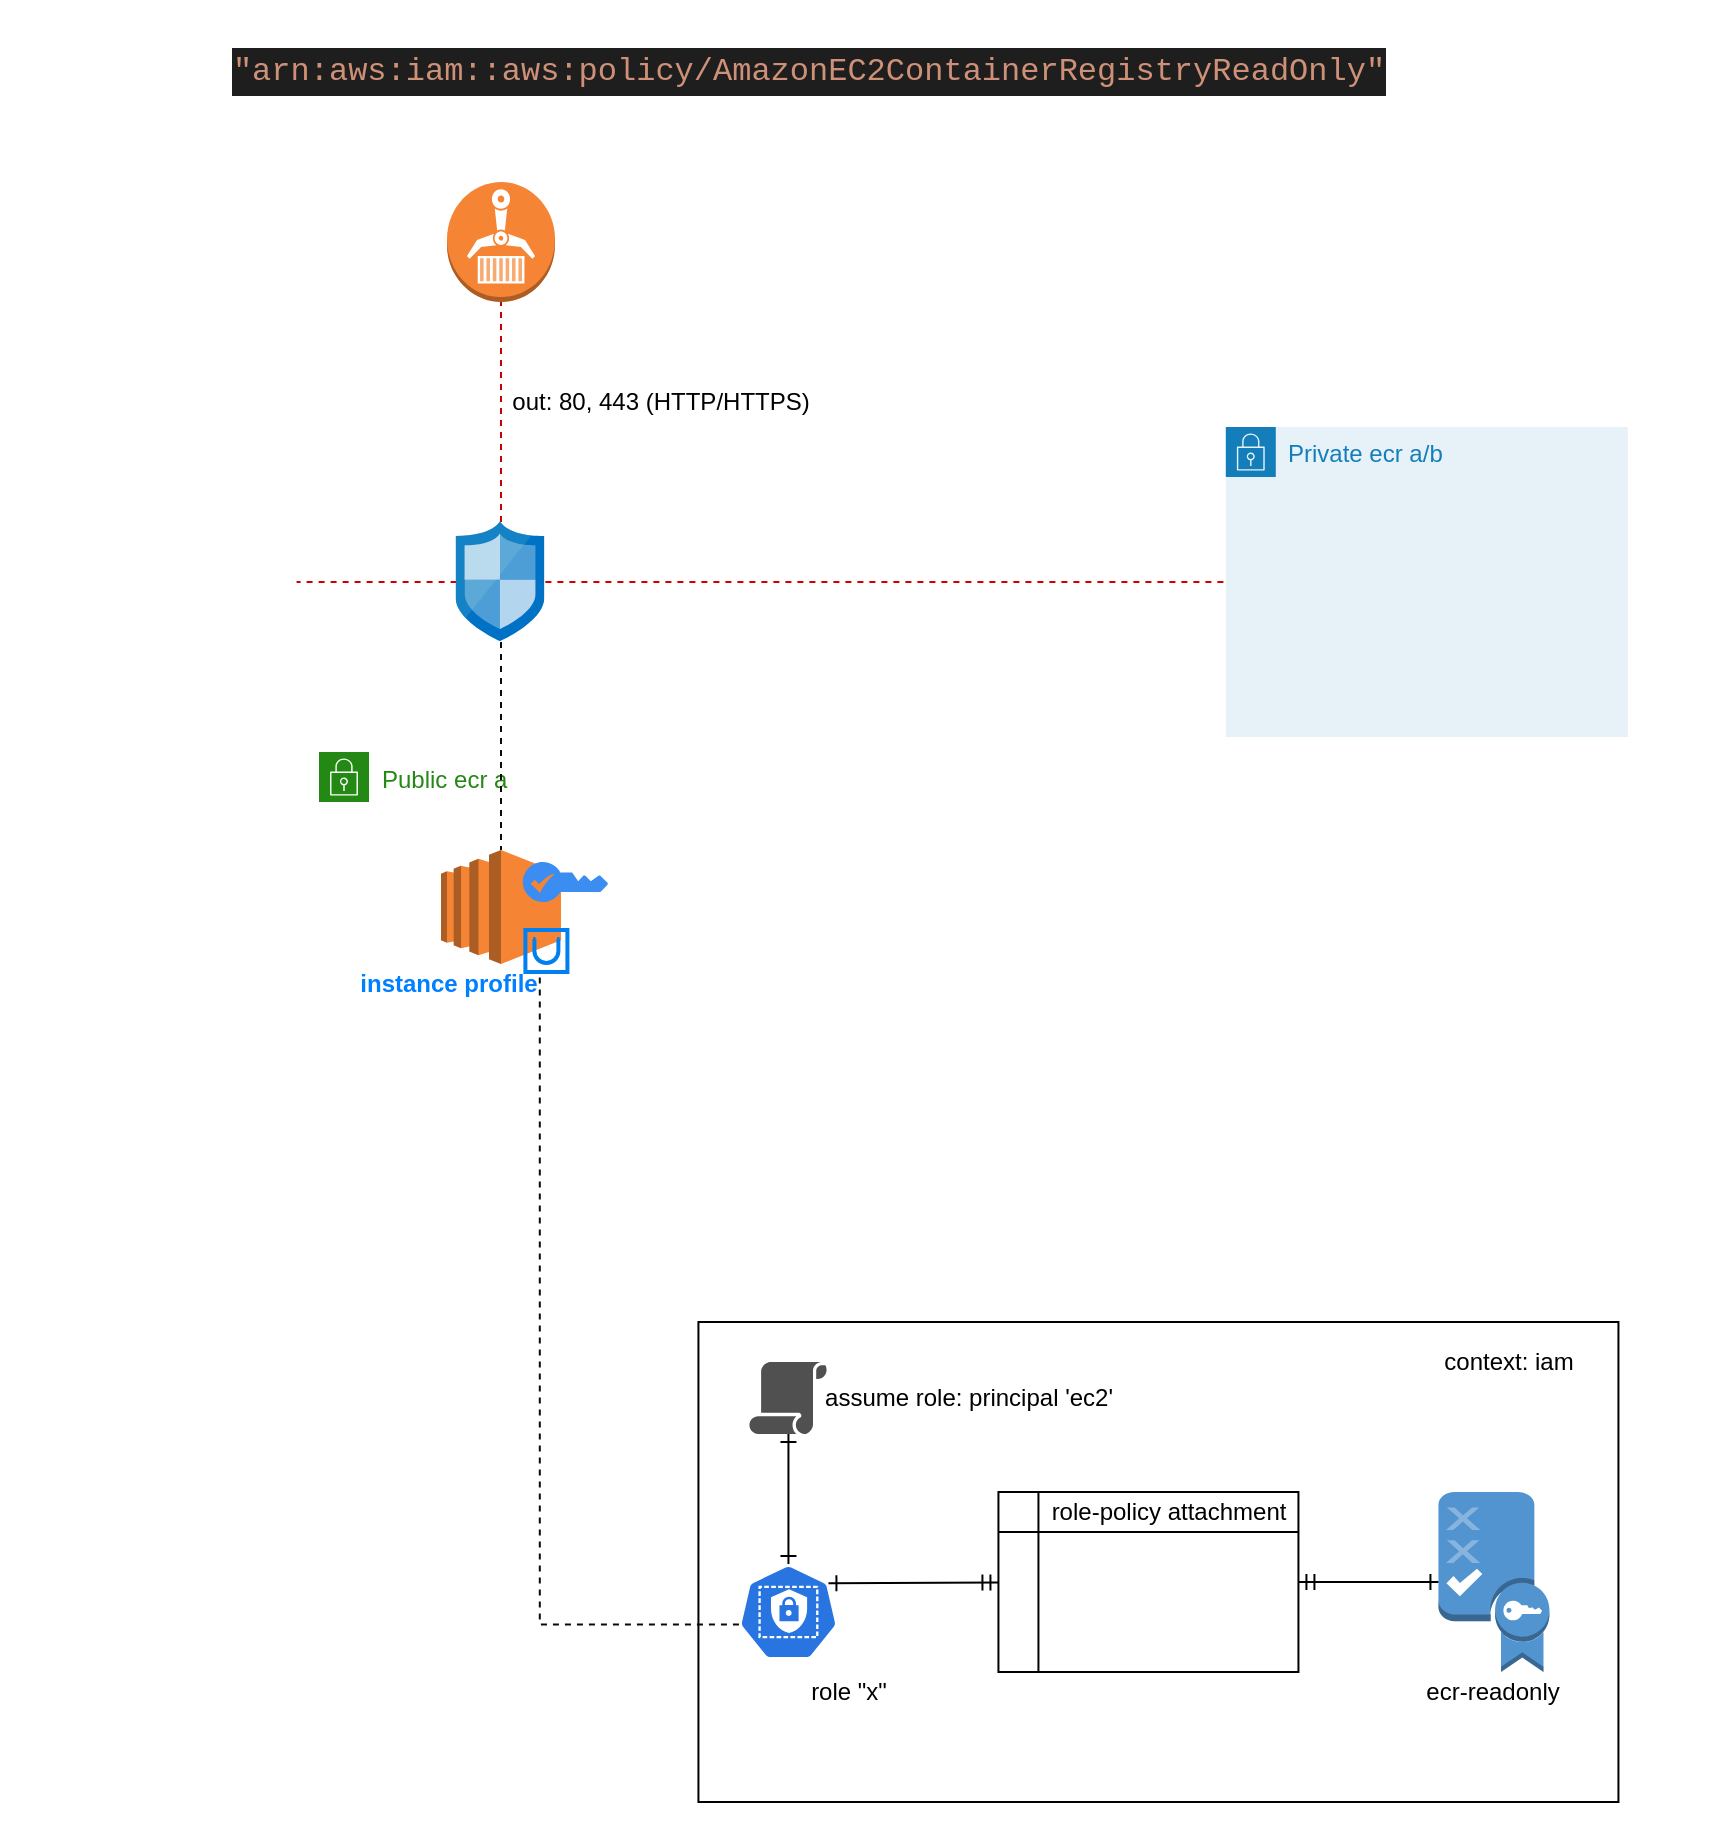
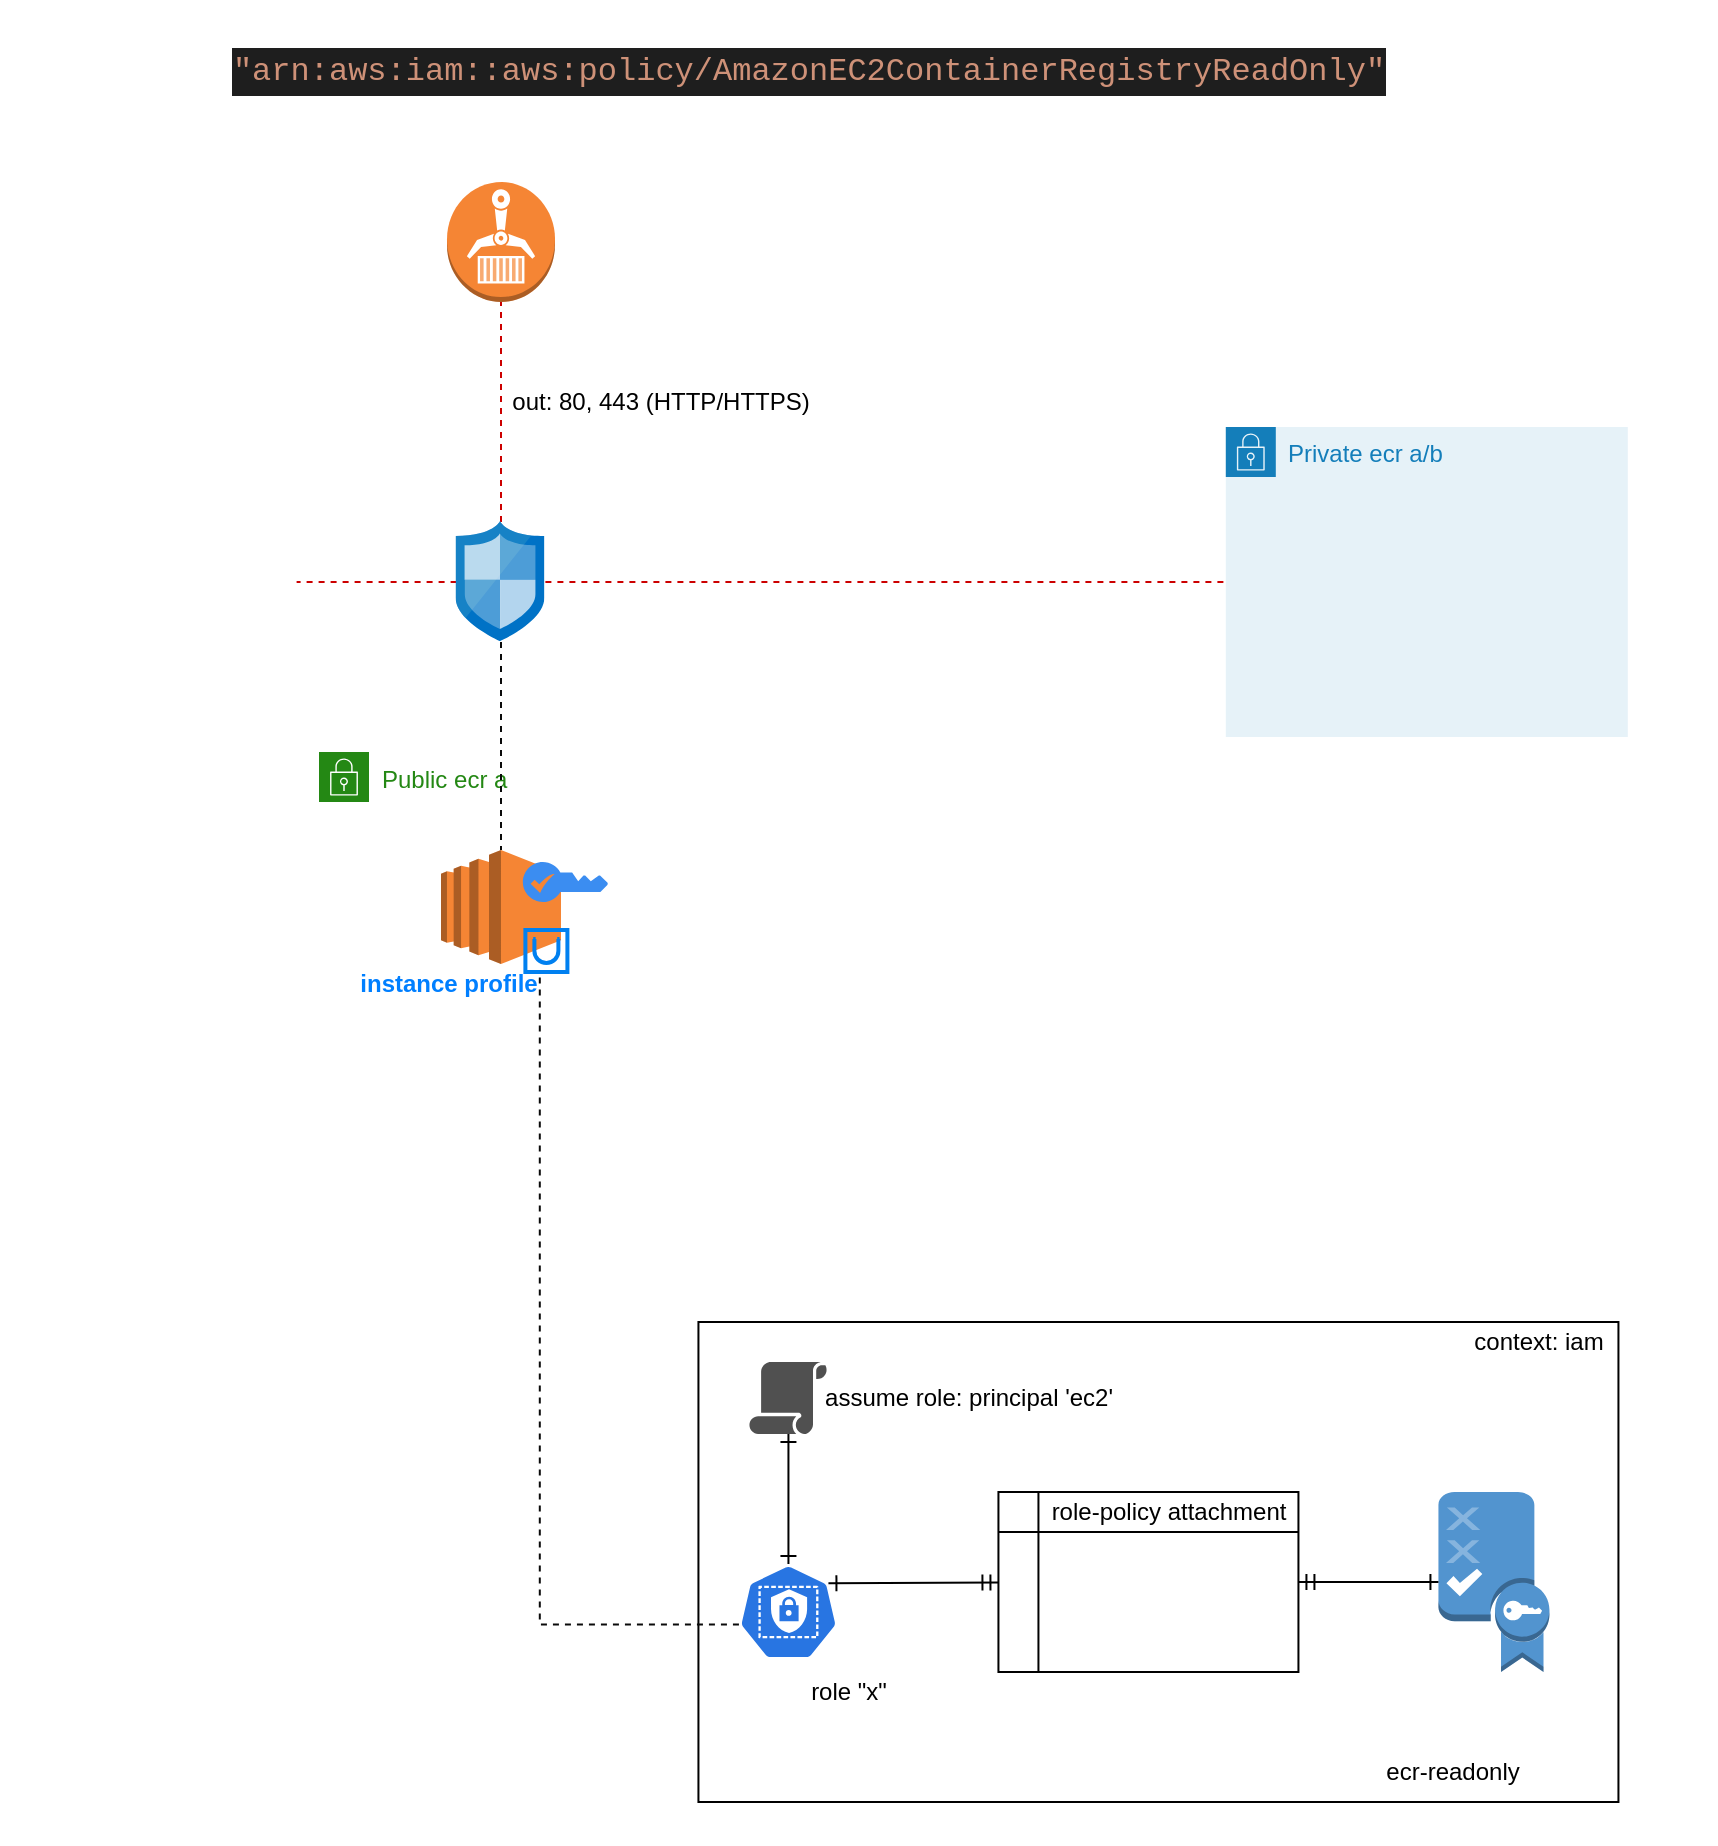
- <mxCell id="31" value="context: iam" style="text;html=1;align=center;verticalAlign=middle;resizable=0;points=[];autosize=1;" parent="1" vertex="1"><mxGeometry x="713.72" y="670.5" width="80" height="20" as="geometry" /></mxCell>
+ <mxCell id="31" value="context: iam" style="text;html=1;align=center;verticalAlign=middle;resizable=0;points=[];autosize=1;" parent="1" vertex="1"><mxGeometry x="728.72" y="660.5" width="80" height="20" as="geometry" /></mxCell>
- <mxCell id="29" value="ecr-readonly" style="text;html=1;align=center;verticalAlign=middle;resizable=0;points=[];autosize=1;" parent="1" vertex="1"><mxGeometry x="706.47" y="835.5" width="80" height="20" as="geometry" /></mxCell>
+ <mxCell id="29" value="ecr-readonly" style="text;html=1;align=center;verticalAlign=middle;resizable=0;points=[];autosize=1;" parent="1" vertex="1"><mxGeometry x="686.47" y="875.5" width="80" height="20" as="geometry" /></mxCell>
